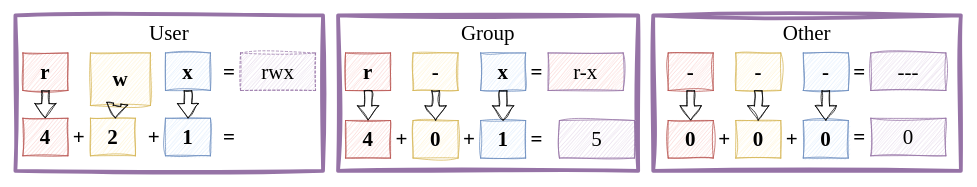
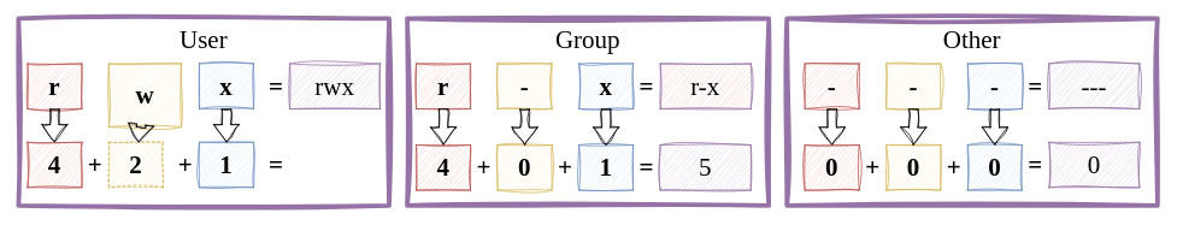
- <mxCell id="34" value="rwx" style="rounded=0;whiteSpace=wrap;html=1;sketch=1;hachureGap=4;jiggle=2;curveFitting=1;fontFamily=Architects Daughter;fontSource=https%3A%2F%2Ffonts.googleapis.com%2Fcss%3Ffamily%3DArchitects%2BDaughter;fontSize=28;fillColor=#e1d5e7;strokeColor=#9673a6;dashed=1;" vertex="1" parent="19"><mxGeometry x="300" y="50" width="100" height="50" as="geometry" /></mxCell>
+ <mxCell id="34" value="rwx" style="rounded=0;whiteSpace=wrap;html=1;sketch=1;hachureGap=4;jiggle=2;curveFitting=1;fontFamily=Architects Daughter;fontSource=https%3A%2F%2Ffonts.googleapis.com%2Fcss%3Ffamily%3DArchitects%2BDaughter;fontSize=28;fillColor=#e1d5e7;strokeColor=#9673a6;" vertex="1" parent="19"><mxGeometry x="300" y="50" width="100" height="50" as="geometry" /></mxCell>
- <mxCell id="26" value="2" style="rounded=0;whiteSpace=wrap;html=1;sketch=1;hachureGap=4;jiggle=2;curveFitting=1;fontFamily=Architects Daughter;fontSource=https%3A%2F%2Ffonts.googleapis.com%2Fcss%3Ffamily%3DArchitects%2BDaughter;fontSize=28;fillColor=#fff2cc;strokeColor=#d6b656;fontStyle=1" vertex="1" parent="19"><mxGeometry x="100" y="137" width="60" height="50" as="geometry" /></mxCell>
+ <mxCell id="26" value="2" style="rounded=0;whiteSpace=wrap;html=1;sketch=1;hachureGap=4;jiggle=2;curveFitting=1;fontFamily=Architects Daughter;fontSource=https%3A%2F%2Ffonts.googleapis.com%2Fcss%3Ffamily%3DArchitects%2BDaughter;fontSize=28;fillColor=#fff2cc;strokeColor=#d6b656;fontStyle=1;dashed=1;" vertex="1" parent="19"><mxGeometry x="100" y="137" width="60" height="50" as="geometry" /></mxCell>
- <mxCell id="18" value="5" style="rounded=0;whiteSpace=wrap;html=1;sketch=1;hachureGap=4;jiggle=2;curveFitting=1;fontFamily=Architects Daughter;fontSource=https://fonts.googleapis.com/css?family=Architects+Daughter;fontSize=28;fillColor=#e1d5e7;strokeColor=#9673a6;" vertex="1" parent="2"><mxGeometry x="295" y="140" width="100" height="50" as="geometry" /></mxCell>
+ <mxCell id="18" value="5" style="rounded=0;whiteSpace=wrap;html=1;sketch=1;hachureGap=4;jiggle=2;curveFitting=1;fontFamily=Architects Daughter;fontSource=https://fonts.googleapis.com/css?family=Architects+Daughter;fontSize=28;fillColor=#e1d5e7;strokeColor=#9673a6;" vertex="1" parent="2"><mxGeometry x="280" y="140" width="100" height="50" as="geometry" /></mxCell>
